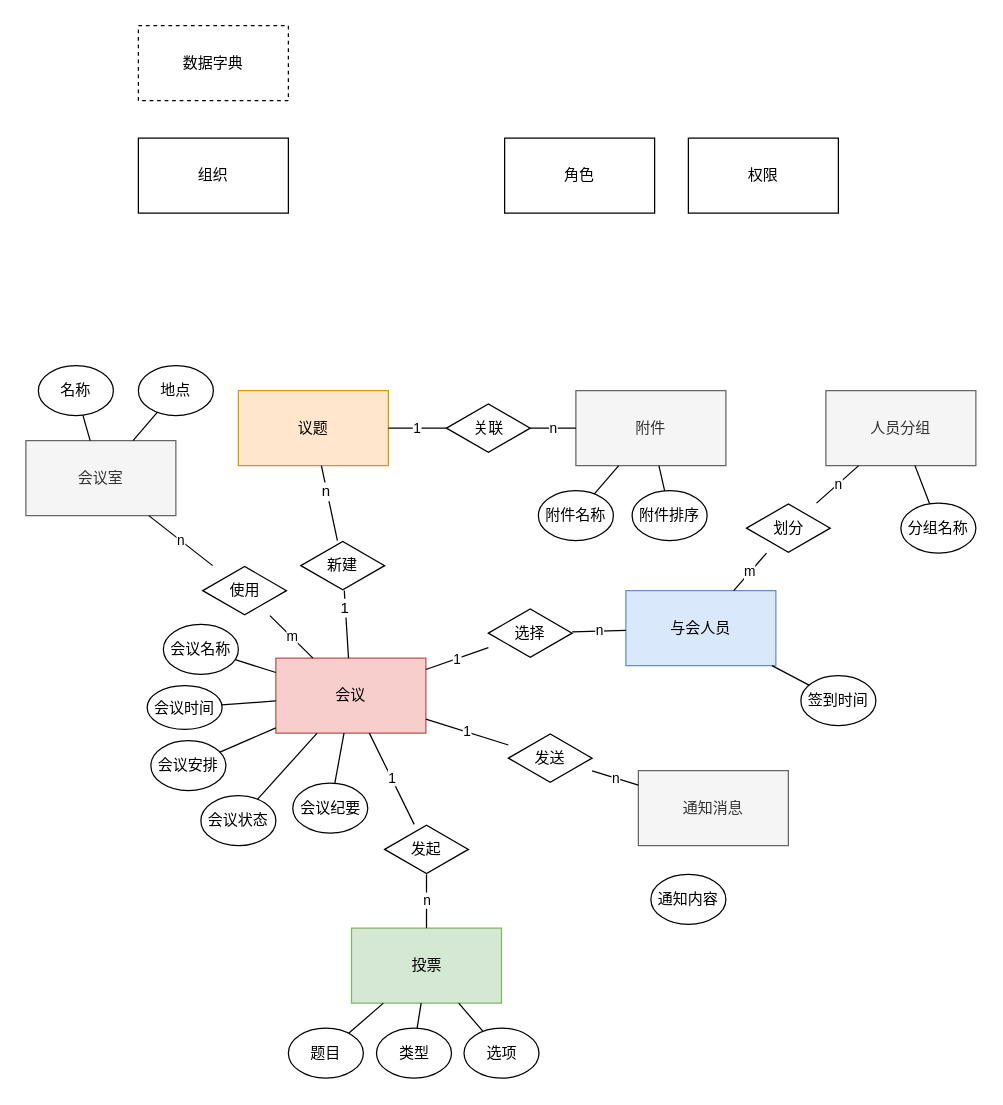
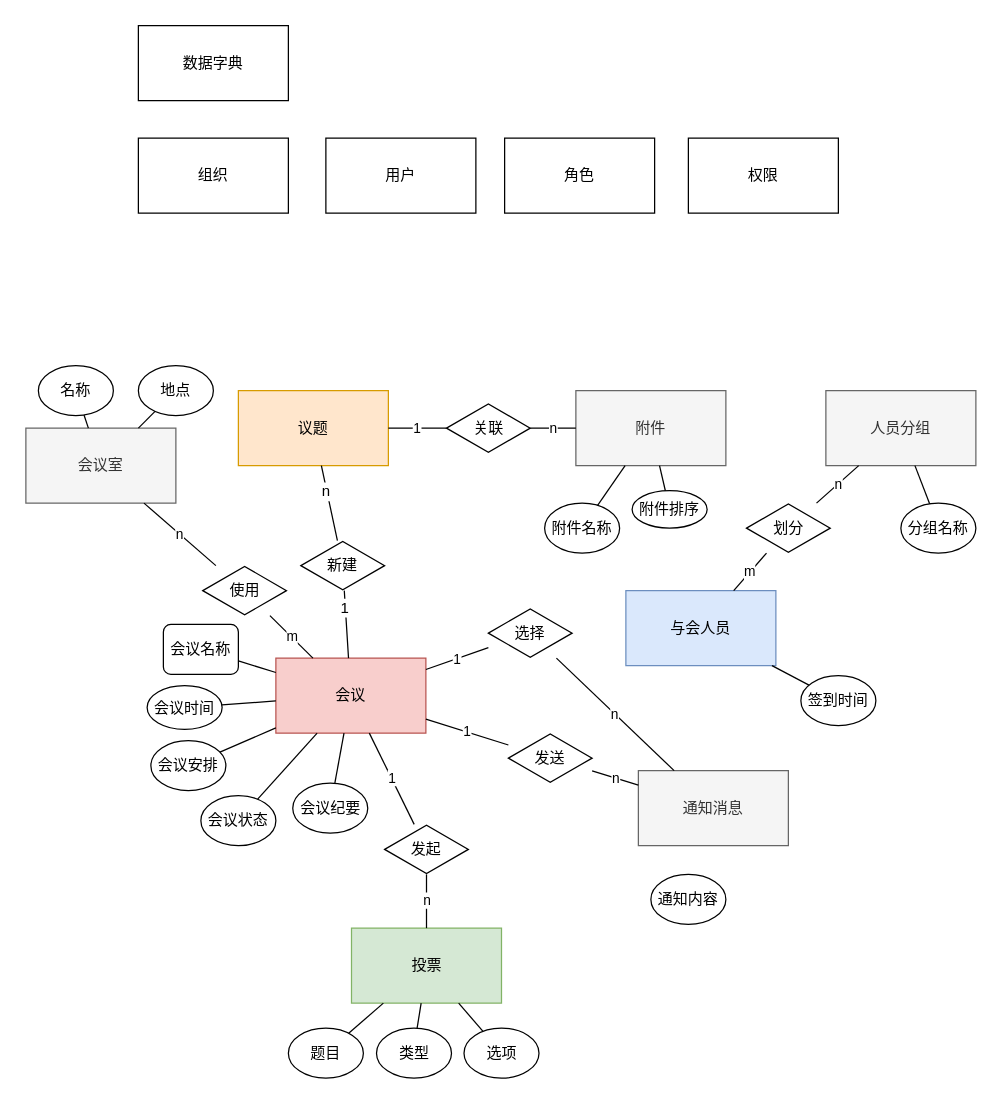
- <mxCell id="14" value="数据字典" style="rounded=0;whiteSpace=wrap;html=1;dashed=1;" vertex="1" parent="1"><mxGeometry x="110" y="20" width="120" height="60" as="geometry" /></mxCell>
+ <mxCell id="14" value="数据字典" style="rounded=0;whiteSpace=wrap;html=1;" vertex="1" parent="1"><mxGeometry x="110" y="20" width="120" height="60" as="geometry" /></mxCell>
+ <mxCell id="10" value="用户" style="rounded=0;whiteSpace=wrap;html=1;" vertex="1" parent="1"><mxGeometry x="260" y="110" width="120" height="60" as="geometry" /></mxCell>
- <mxCell id="8" value="会议室" style="rounded=0;whiteSpace=wrap;html=1;fillColor=#f5f5f5;strokeColor=#666666;fontColor=#333333;" vertex="1" parent="1"><mxGeometry x="20" y="352" width="120" height="60" as="geometry" /></mxCell>
+ <mxCell id="8" value="会议室" style="rounded=0;whiteSpace=wrap;html=1;fillColor=#f5f5f5;strokeColor=#666666;fontColor=#333333;" vertex="1" parent="1"><mxGeometry x="20" y="342" width="120" height="60" as="geometry" /></mxCell>
- <mxCell id="60" value="附件名称" style="ellipse;whiteSpace=wrap;html=1;" vertex="1" parent="1"><mxGeometry x="430" y="392" width="60" height="40" as="geometry" /></mxCell>
+ <mxCell id="60" value="附件名称" style="ellipse;whiteSpace=wrap;html=1;" vertex="1" parent="1"><mxGeometry x="435" y="402" width="60" height="40" as="geometry" /></mxCell>
- <mxCell id="59" value="附件排序" style="ellipse;whiteSpace=wrap;html=1;" vertex="1" parent="1"><mxGeometry x="505" y="392" width="60" height="40" as="geometry" /></mxCell>
+ <mxCell id="59" value="附件排序" style="ellipse;whiteSpace=wrap;html=1;" vertex="1" parent="1"><mxGeometry x="505" y="392" width="60" height="30" as="geometry" /></mxCell>
- <mxCell id="32" value="n" style="endArrow=none;html=1;" edge="1" parent="1" source="33" target="4"><mxGeometry width="50" height="50" relative="1" as="geometry"><mxPoint x="410" y="562" as="sourcePoint" /><mxPoint x="460" y="512" as="targetPoint" /></mxGeometry></mxCell>
+ <mxCell id="32" value="n" style="endArrow=none;html=1;" edge="1" parent="1" source="33" target="6"><mxGeometry width="50" height="50" relative="1" as="geometry"><mxPoint x="410" y="562" as="sourcePoint" /><mxPoint x="460" y="512" as="targetPoint" /></mxGeometry></mxCell>
- <mxCell id="16" value="会议名称" style="ellipse;whiteSpace=wrap;html=1;" vertex="1" parent="1"><mxGeometry x="130" y="499" width="60" height="40" as="geometry" /></mxCell>
+ <mxCell id="16" value="会议名称" style="whiteSpace=wrap;html=1;rounded=1;" vertex="1" parent="1"><mxGeometry x="130" y="499" width="60" height="40" as="geometry" /></mxCell>
